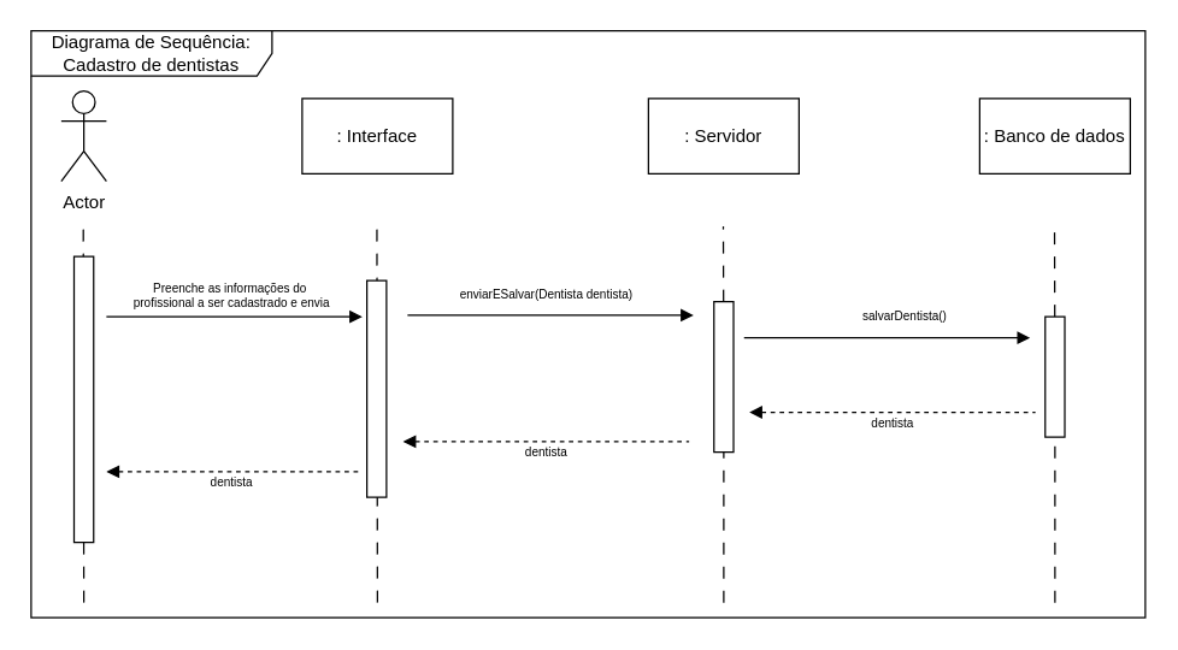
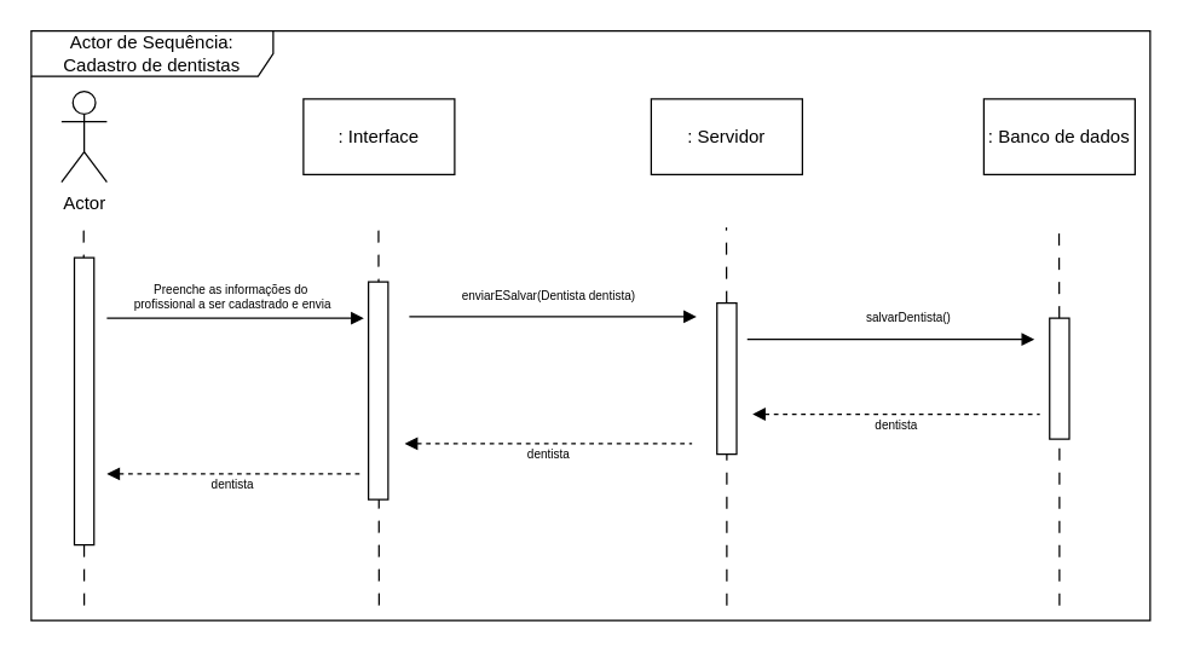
- <mxCell id="28" value="Diagrama de Sequência:&lt;div&gt;Cadastro de dentistas&lt;/div&gt;" style="shape=umlFrame;whiteSpace=wrap;html=1;pointerEvents=0;recursiveResize=0;container=1;collapsible=0;width=160;" vertex="1" parent="1"><mxGeometry x="20" y="20" width="740" height="390" as="geometry" /></mxCell>
+ <mxCell id="28" value="Actor de Sequência:&lt;div&gt;Cadastro de dentistas&lt;/div&gt;" style="shape=umlFrame;whiteSpace=wrap;html=1;pointerEvents=0;recursiveResize=0;container=1;collapsible=0;width=160;" vertex="1" parent="1"><mxGeometry x="20" y="20" width="740" height="390" as="geometry" /></mxCell>
